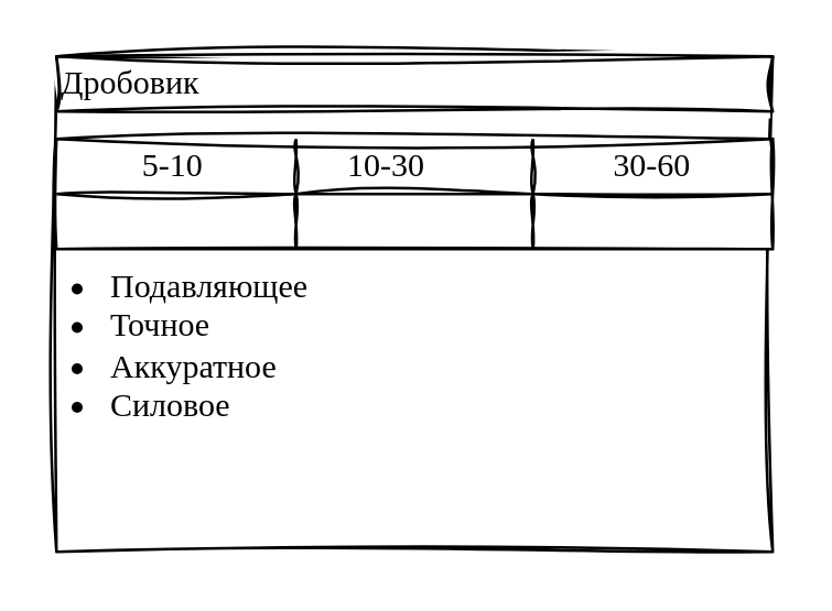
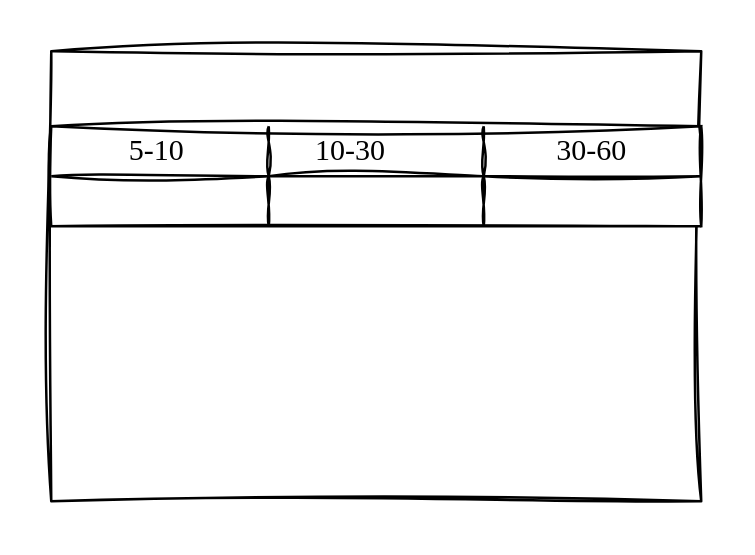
- <mxCell id="3" value="&lt;font face=&quot;Comic Sans MS&quot;&gt;Дробовик&lt;/font&gt;" style="rounded=0;whiteSpace=wrap;html=1;sketch=1;hachureGap=4;jiggle=2;curveFitting=1;fontFamily=Architects Daughter;fontSource=https%3A%2F%2Ffonts.googleapis.com%2Fcss%3Ffamily%3DArchitects%2BDaughter;align=left;" vertex="1" parent="1"><mxGeometry width="260" height="20" as="geometry" x="20" y="20" /></mxCell>
- <mxCell id="13" value="&lt;ul&gt;&lt;li&gt;Подавляющее&lt;/li&gt;&lt;li&gt;Точное&lt;/li&gt;&lt;li&gt;Аккуратное&lt;/li&gt;&lt;li&gt;Силовое&lt;/li&gt;&lt;/ul&gt;" style="text;strokeColor=none;fillColor=none;html=1;whiteSpace=wrap;verticalAlign=top;overflow=hidden;fontFamily=Comic Sans MS;fontSize=12;fontColor=default;spacing=0;spacingLeft=-20;spacingBottom=0;spacingTop=-10;imageAspect=1;" vertex="1" parent="1"><mxGeometry y="90" width="110" height="110" as="geometry" x="20" /></mxCell>
